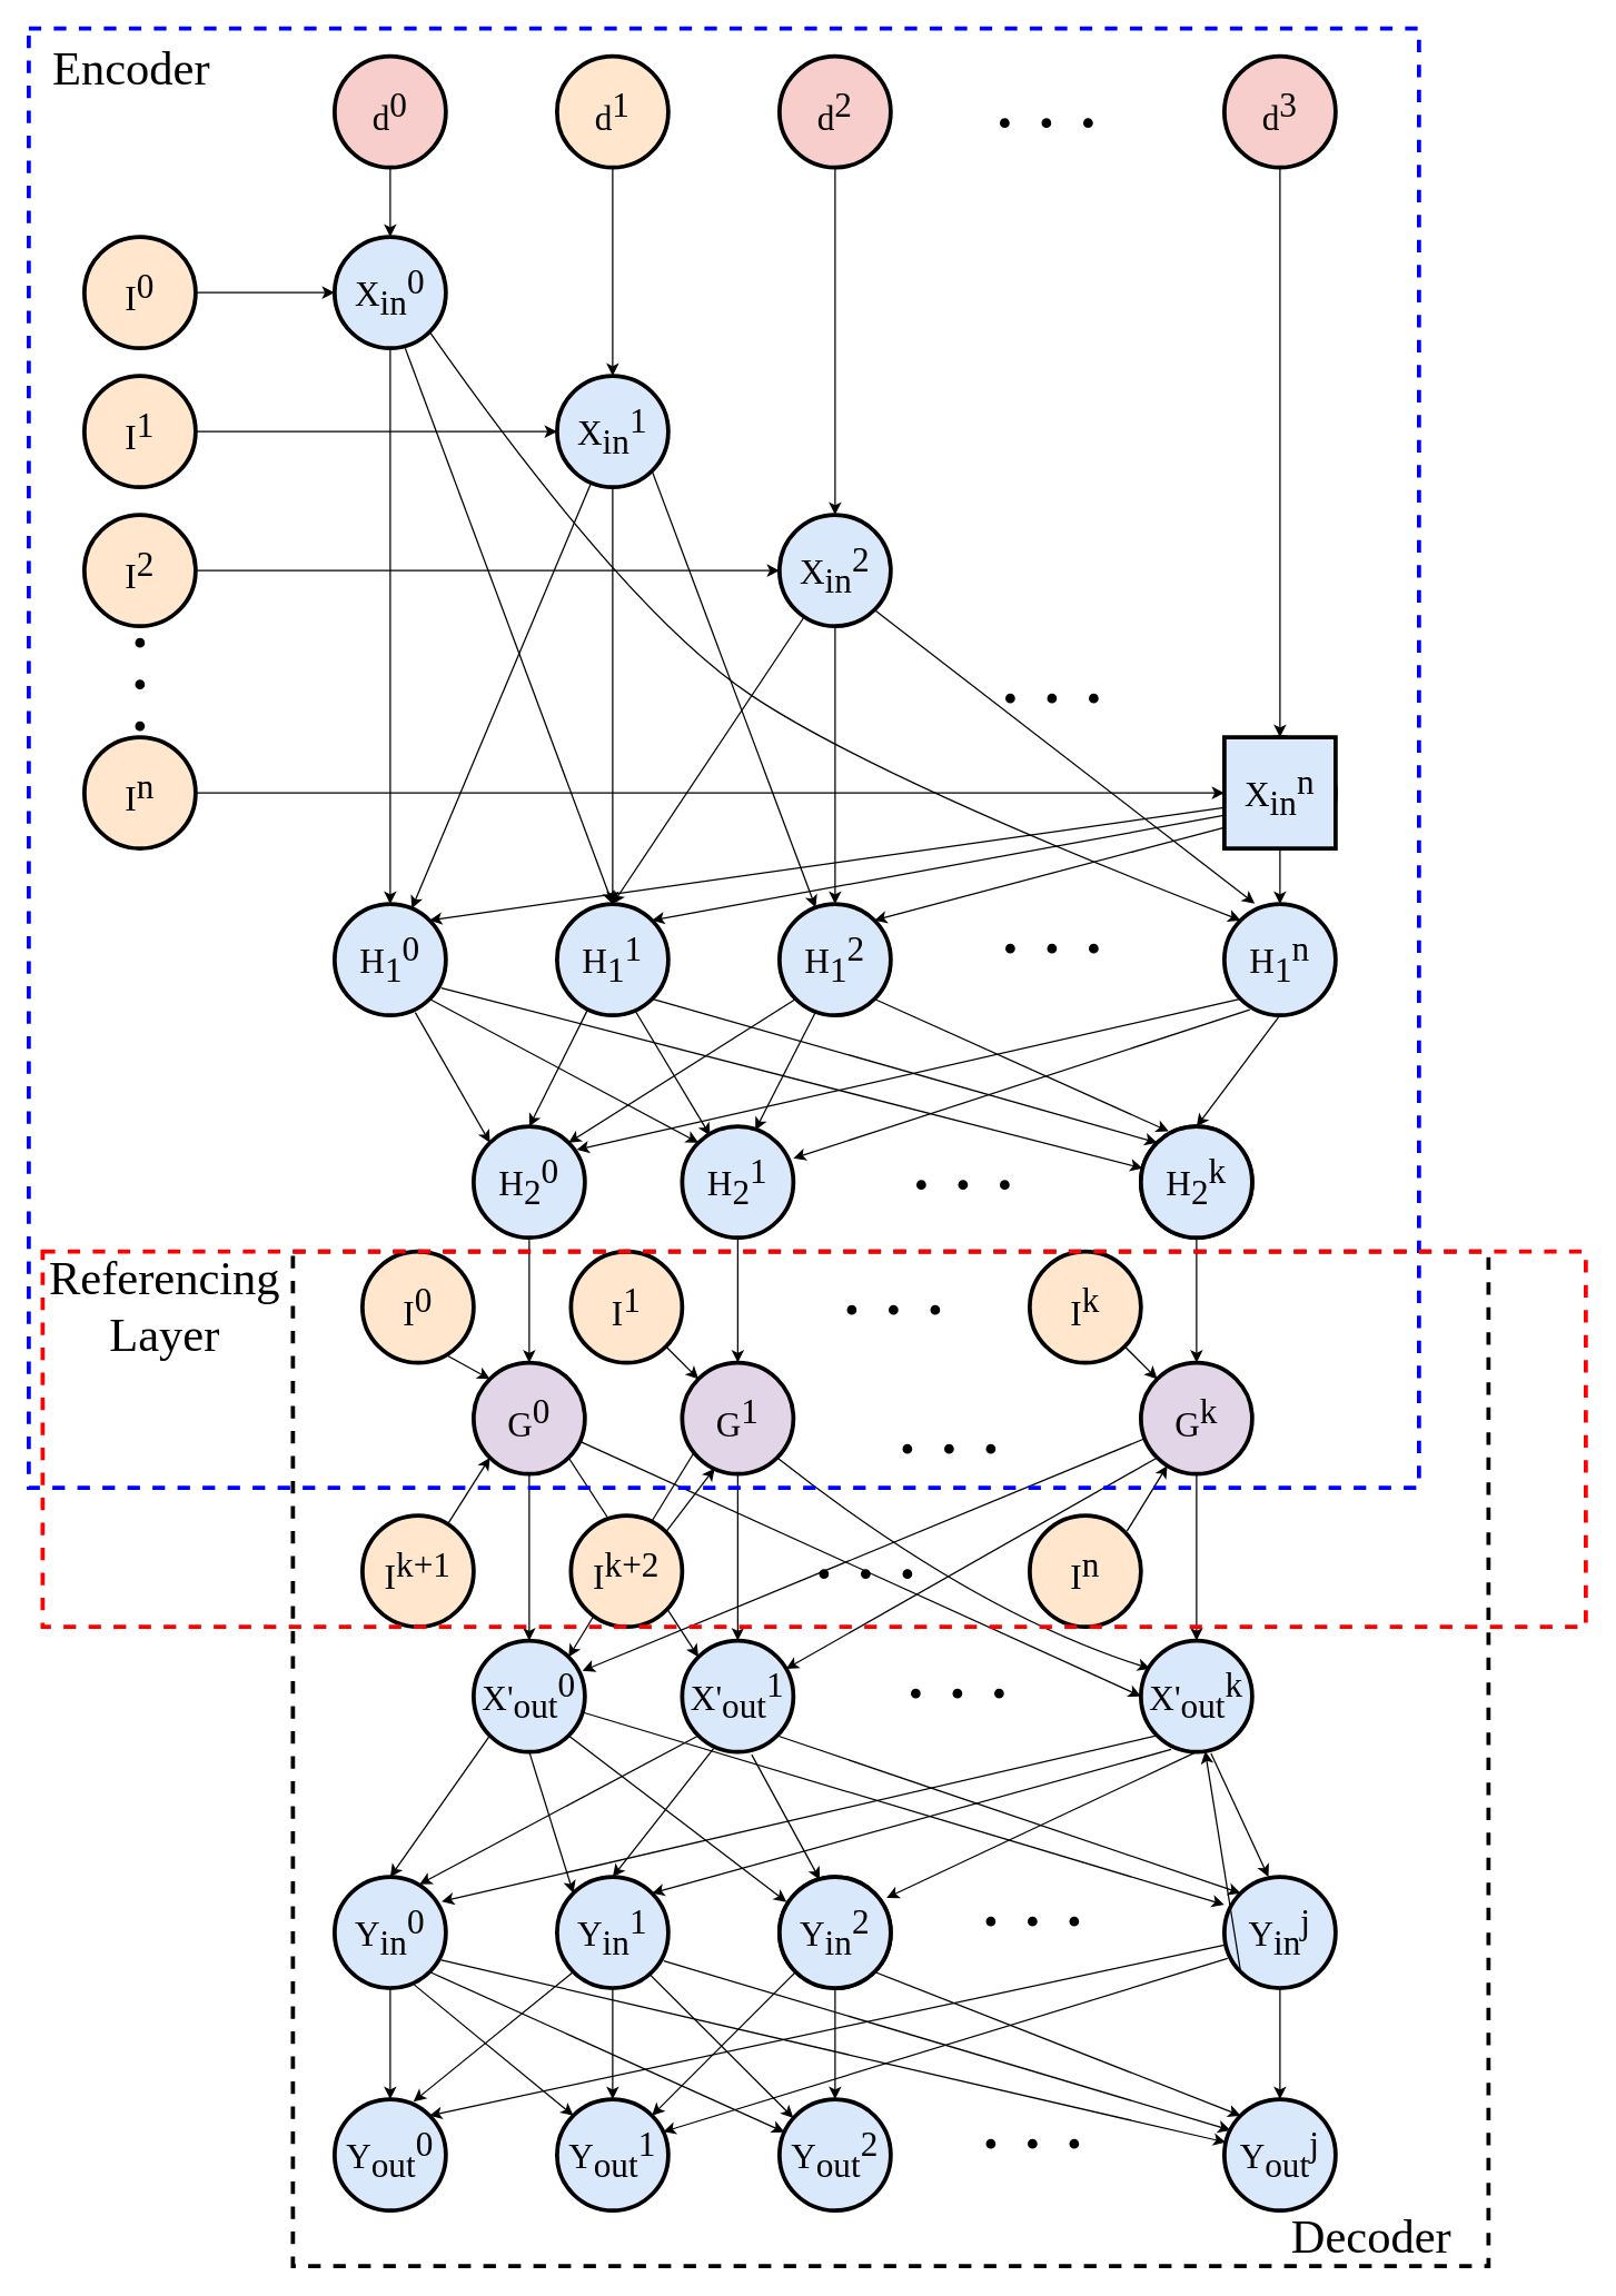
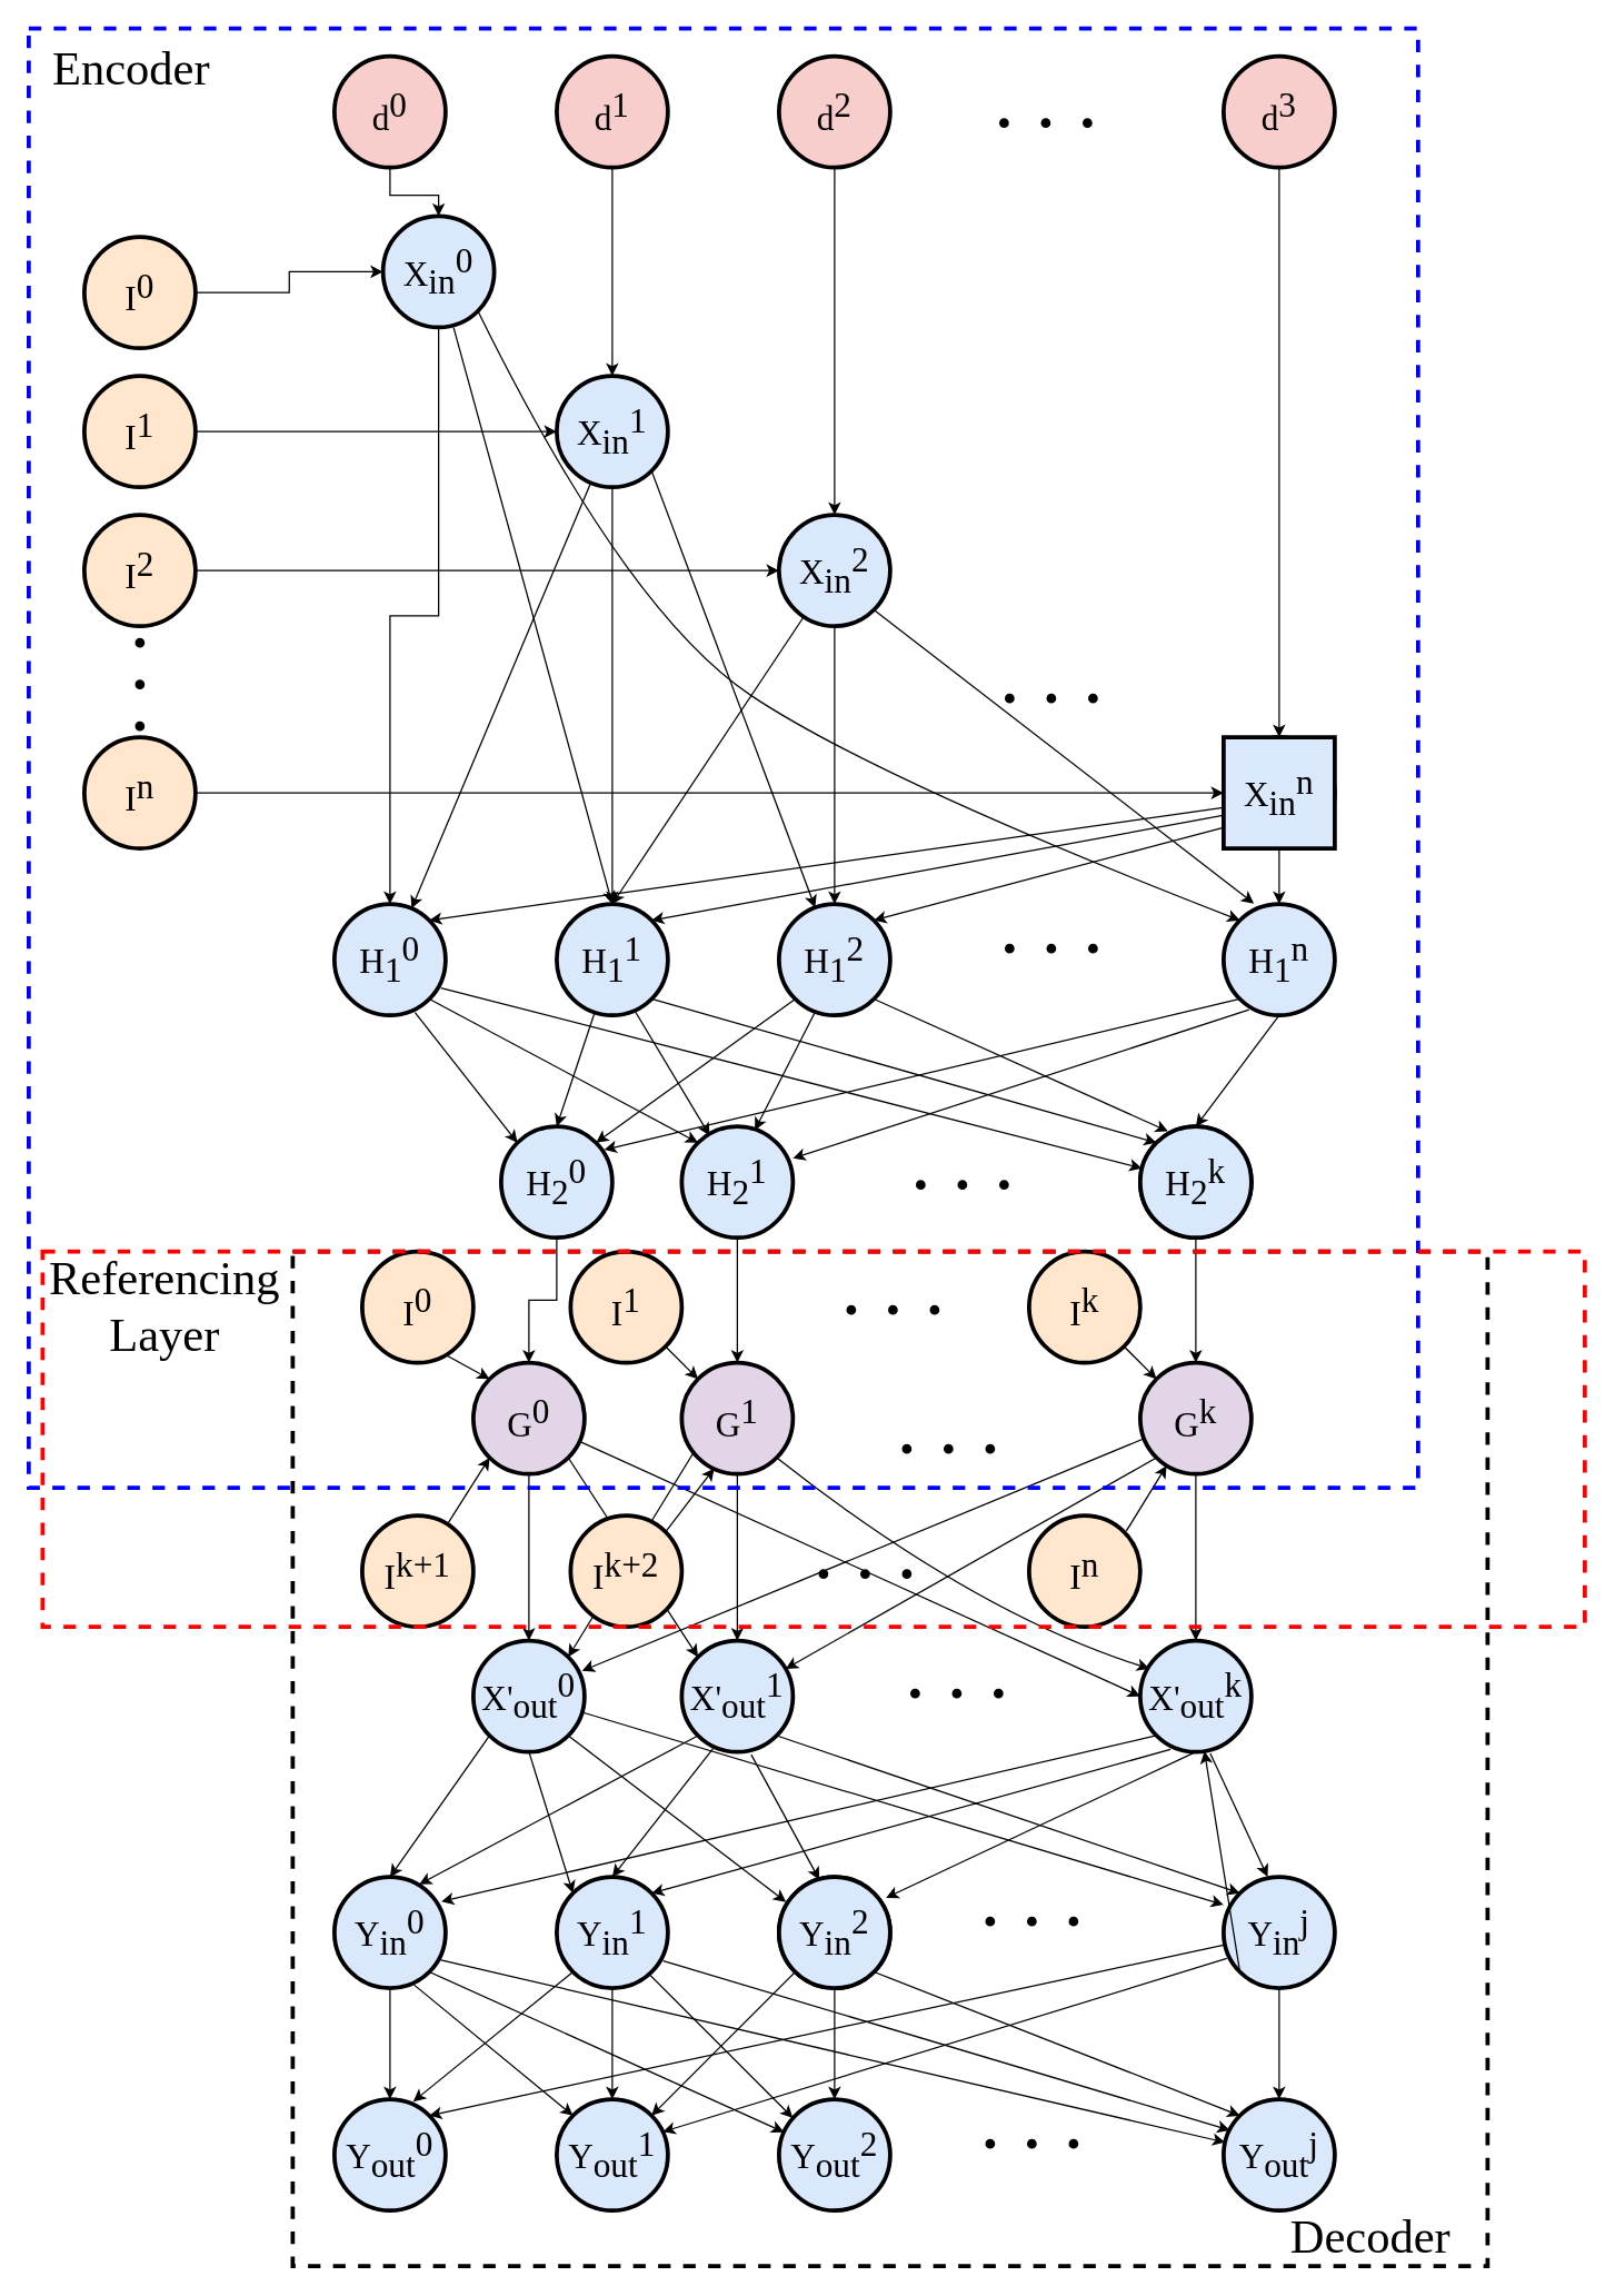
- <mxCell id="5" value="d&lt;sup style=&quot;font-size: 25px;&quot;&gt;1&lt;/sup&gt;" style="ellipse;whiteSpace=wrap;html=1;aspect=fixed;strokeColor=#000000;strokeWidth=3;fillColor=#ffe6cc;fontFamily=Times New Roman;fontSize=25;" parent="1" vertex="1"><mxGeometry x="400" y="40" width="80" height="80" as="geometry" /></mxCell>
+ <mxCell id="5" value="d&lt;sup style=&quot;font-size: 25px;&quot;&gt;1&lt;/sup&gt;" style="ellipse;whiteSpace=wrap;html=1;aspect=fixed;strokeColor=#000000;strokeWidth=3;fillColor=#f8cecc;fontFamily=Times New Roman;fontSize=25;" parent="1" vertex="1"><mxGeometry x="400" y="40" width="80" height="80" as="geometry" /></mxCell>
- <mxCell id="15" value="X&lt;sub style=&quot;font-size: 25px;&quot;&gt;in&lt;/sub&gt;&lt;sup style=&quot;font-size: 25px;&quot;&gt;0&lt;/sup&gt;" style="ellipse;whiteSpace=wrap;html=1;aspect=fixed;strokeColor=#000000;strokeWidth=3;fillColor=#dae8fc;fontFamily=Times New Roman;fontSize=25;" parent="1" vertex="1"><mxGeometry x="240" y="170" width="80" height="80" as="geometry" /></mxCell>
+ <mxCell id="15" value="X&lt;sub style=&quot;font-size: 25px;&quot;&gt;in&lt;/sub&gt;&lt;sup style=&quot;font-size: 25px;&quot;&gt;0&lt;/sup&gt;" style="ellipse;whiteSpace=wrap;html=1;aspect=fixed;strokeColor=#000000;strokeWidth=3;fillColor=#dae8fc;fontFamily=Times New Roman;fontSize=25;" parent="1" vertex="1"><mxGeometry x="275" y="155" width="80" height="80" as="geometry" /></mxCell>
- <mxCell id="31" value="&lt;span style=&quot;font-size: 25px;&quot;&gt;H&lt;/span&gt;&lt;sub style=&quot;font-size: 25px;&quot;&gt;2&lt;/sub&gt;&lt;sup style=&quot;font-size: 25px;&quot;&gt;0&lt;/sup&gt;" style="ellipse;whiteSpace=wrap;html=1;aspect=fixed;strokeColor=#000000;strokeWidth=3;fillColor=#dae8fc;fontFamily=Times New Roman;fontSize=25;" parent="1" vertex="1"><mxGeometry x="340" y="810" width="80" height="80" as="geometry" /></mxCell>
+ <mxCell id="31" value="&lt;span style=&quot;font-size: 25px;&quot;&gt;H&lt;/span&gt;&lt;sub style=&quot;font-size: 25px;&quot;&gt;2&lt;/sub&gt;&lt;sup style=&quot;font-size: 25px;&quot;&gt;0&lt;/sup&gt;" style="ellipse;whiteSpace=wrap;html=1;aspect=fixed;strokeColor=#000000;strokeWidth=3;fillColor=#dae8fc;fontFamily=Times New Roman;fontSize=25;" parent="1" vertex="1"><mxGeometry x="360" y="810" width="80" height="80" as="geometry" /></mxCell>
